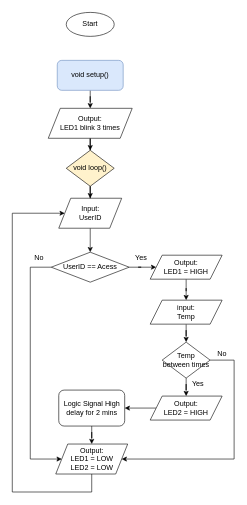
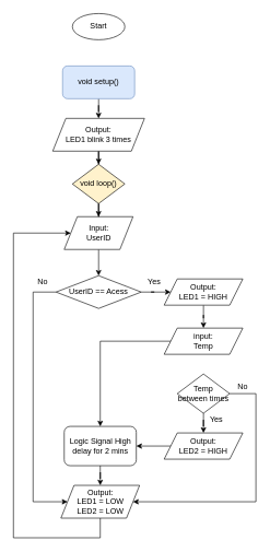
- <mxCell id="14" value="" style="edgeStyle=orthogonalEdgeStyle;rounded=0;orthogonalLoop=1;jettySize=auto;html=1;" parent="1" source="15" target="18" edge="1"><mxGeometry relative="1" as="geometry" /></mxCell>
+ <mxCell id="14" value="" style="edgeStyle=orthogonalEdgeStyle;rounded=0;orthogonalLoop=1;jettySize=auto;html=1;" parent="1" source="15" target="22" edge="1"><mxGeometry relative="1" as="geometry" /></mxCell>
